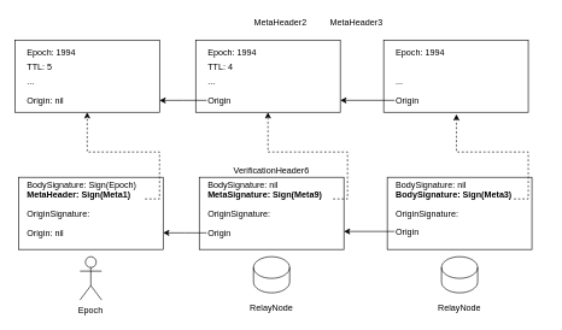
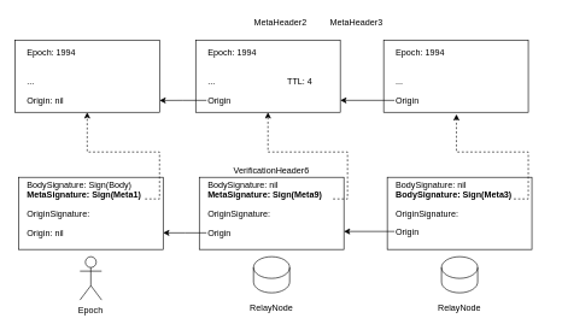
- <mxCell id="35" value="TTL: 5" style="text;strokeColor=none;fillColor=none;align=left;verticalAlign=middle;rounded=0;fontStyle=0" parent="1" vertex="1"><mxGeometry x="35" y="81.5" width="40" height="20" as="geometry" /></mxCell>
- <mxCell id="40" value="TTL: 4" style="text;strokeColor=none;fillColor=none;align=left;verticalAlign=middle;rounded=0;fontStyle=0" parent="1" vertex="1"><mxGeometry x="285" y="81.5" width="40" height="20" as="geometry" /></mxCell>
+ <mxCell id="40" value="TTL: 4" style="text;strokeColor=none;fillColor=none;align=left;verticalAlign=middle;rounded=0;fontStyle=0" parent="1" vertex="1"><mxGeometry x="395" y="101.5" width="40" height="20" as="geometry" /></mxCell>
- <mxCell id="14" value="BodySignature: Sign(Epoch)" style="text;strokeColor=none;fillColor=none;align=left;verticalAlign=middle;rounded=0;fontStyle=0" parent="1" vertex="1"><mxGeometry x="35" y="245" width="210" height="20" as="geometry" /></mxCell>
+ <mxCell id="14" value="BodySignature: Sign(Body)" style="text;strokeColor=none;fillColor=none;align=left;verticalAlign=middle;rounded=0;fontStyle=0" parent="1" vertex="1"><mxGeometry x="35" y="245" width="210" height="20" as="geometry" /></mxCell>
- <mxCell id="17" value="MetaHeader: Sign(Meta1)&#10;" style="text;strokeColor=none;fillColor=none;align=left;verticalAlign=middle;rounded=0;fontStyle=1" parent="1" vertex="1"><mxGeometry x="35" y="265" width="165" height="20" as="geometry" /></mxCell>
+ <mxCell id="17" value="MetaSignature: Sign(Meta1)&#10;" style="text;strokeColor=none;fillColor=none;align=left;verticalAlign=middle;rounded=0;fontStyle=1" parent="1" vertex="1"><mxGeometry x="35" y="265" width="165" height="20" as="geometry" /></mxCell>
